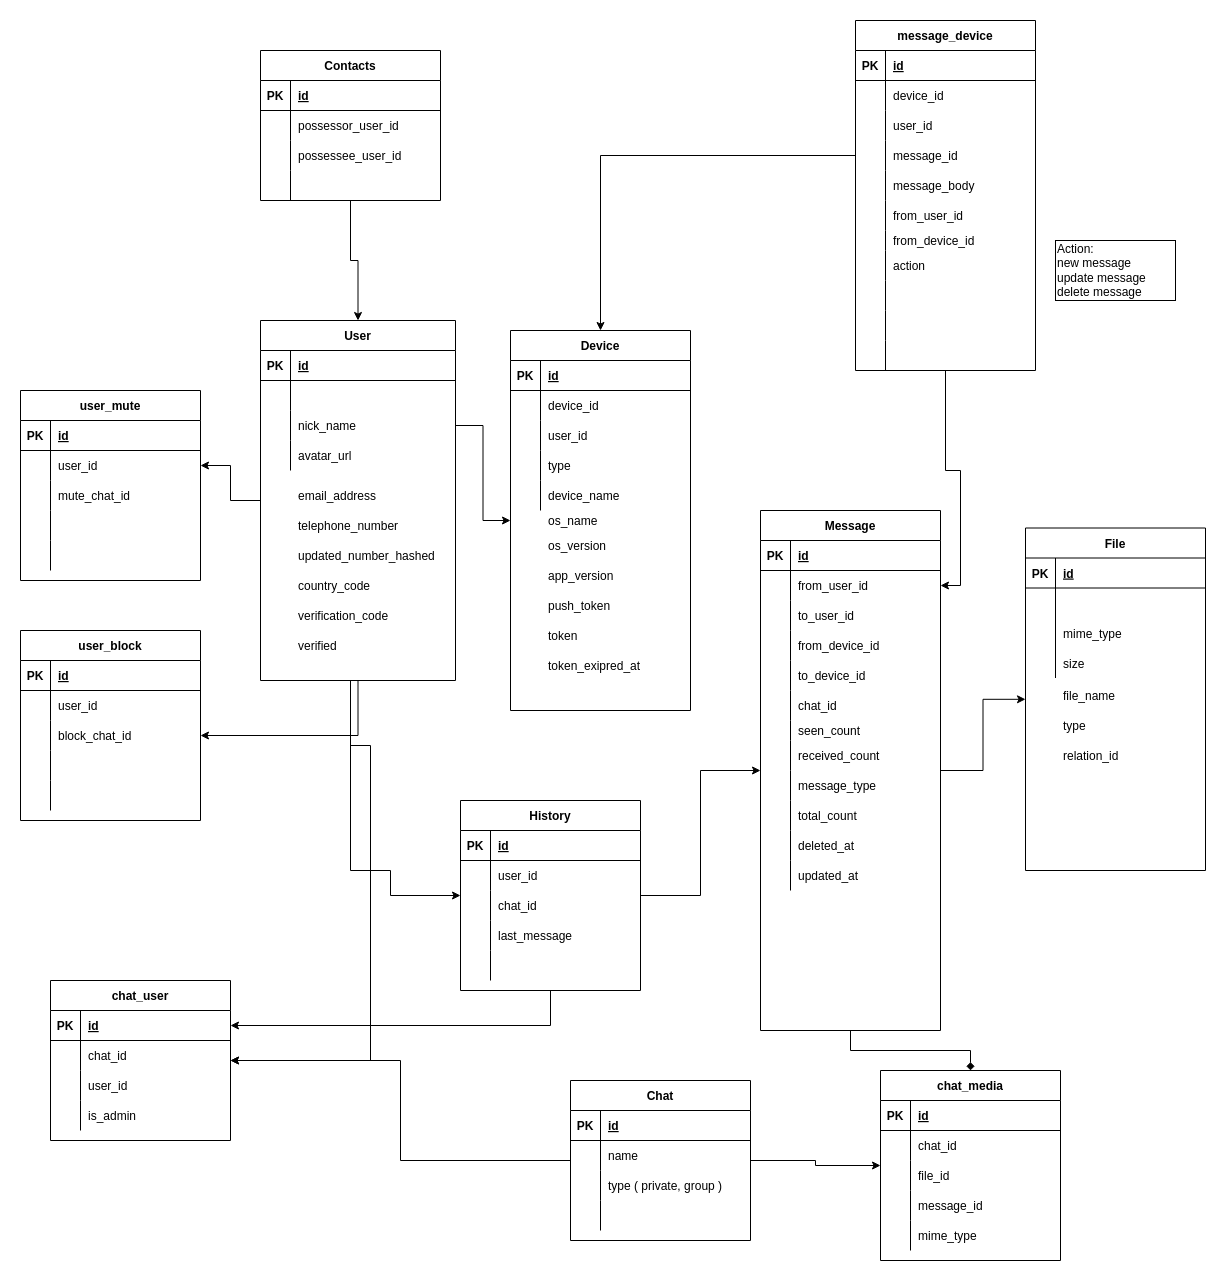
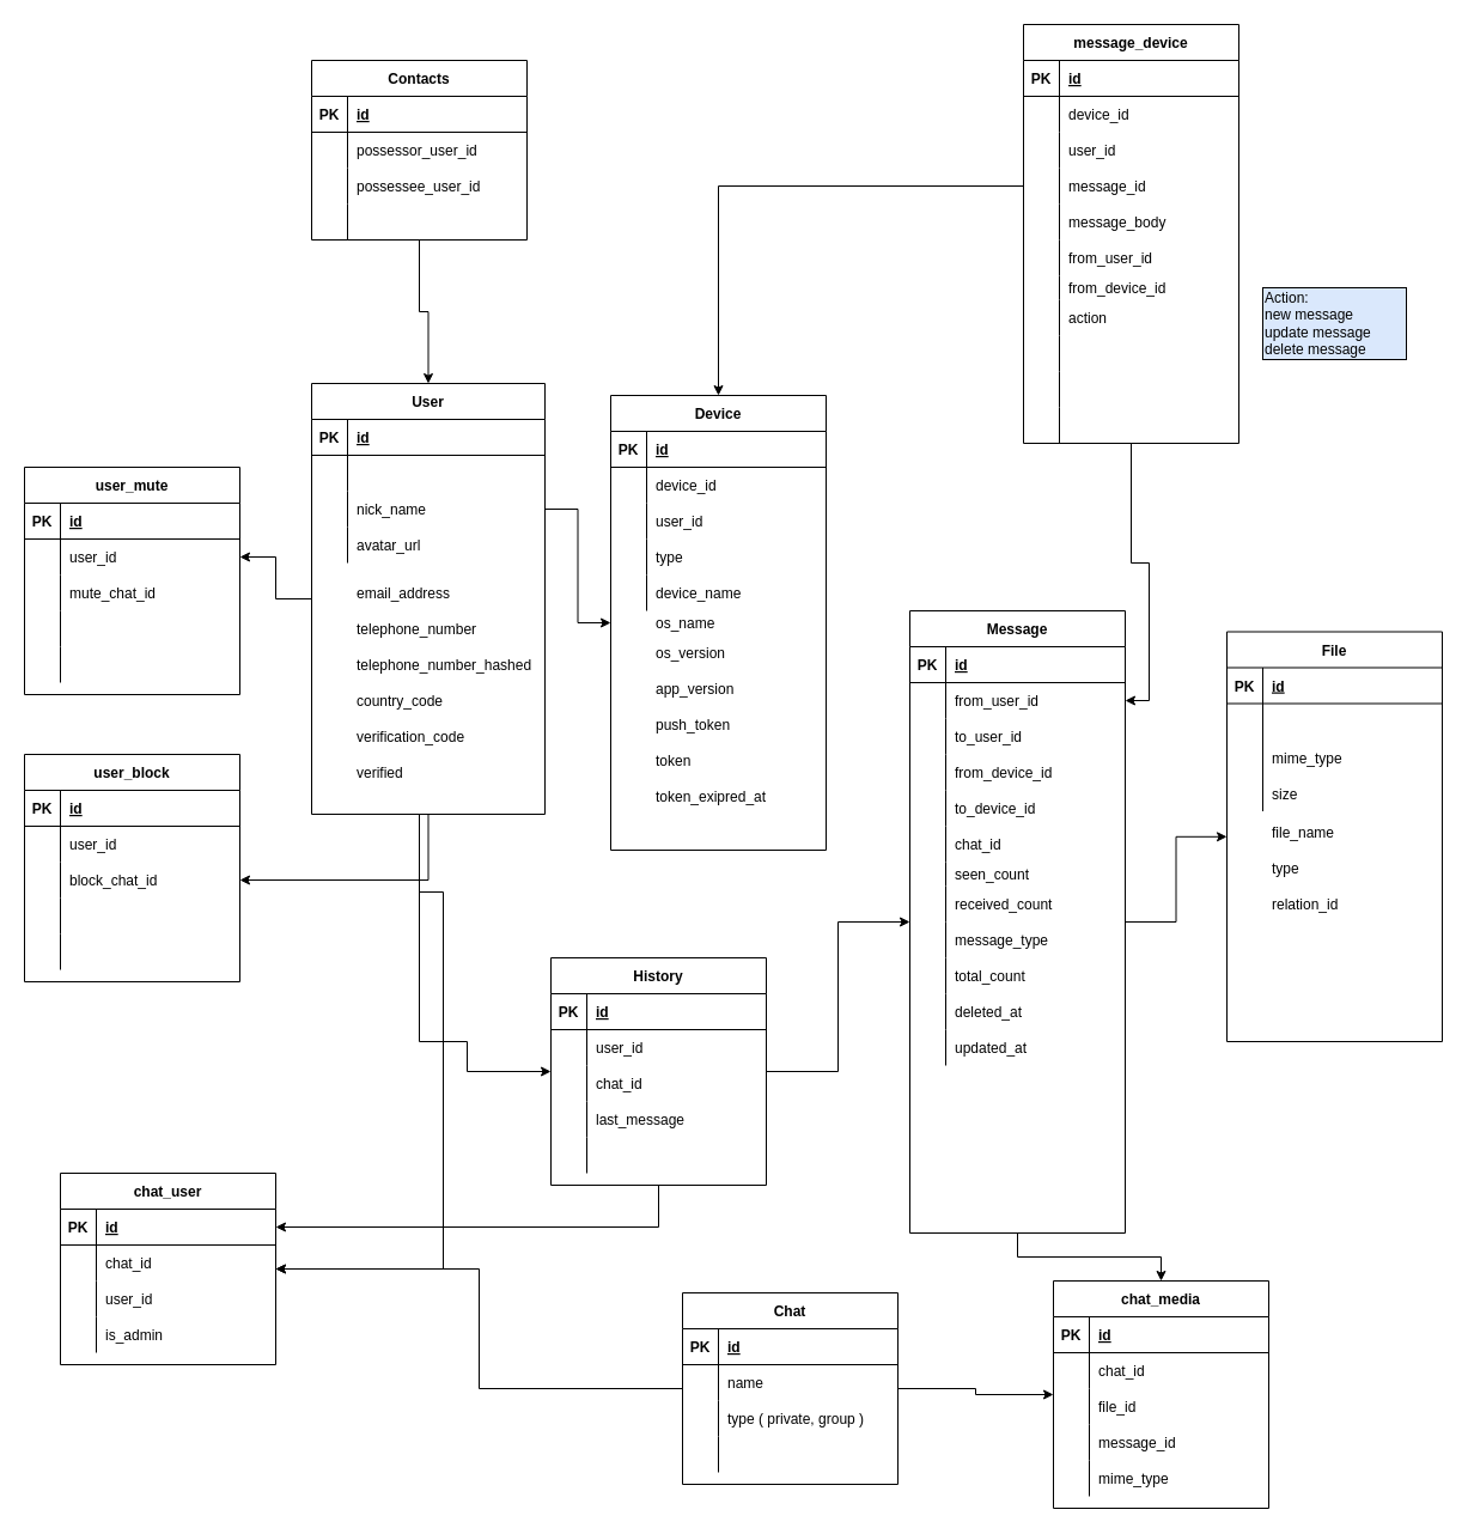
- <mxCell id="217" value="Action:&amp;nbsp;&lt;br&gt;new message&lt;br&gt;update message&lt;br&gt;delete message" style="rounded=0;whiteSpace=wrap;html=1;shadow=0;align=left;" parent="1" vertex="1"><mxGeometry x="1055" y="240" width="120" height="60" as="geometry" /></mxCell>
+ <mxCell id="217" value="Action:&amp;nbsp;&lt;br&gt;new message&lt;br&gt;update message&lt;br&gt;delete message" style="rounded=0;whiteSpace=wrap;html=1;shadow=0;align=left;fillColor=#dae8fc;" parent="1" vertex="1"><mxGeometry x="1055" y="240" width="120" height="60" as="geometry" /></mxCell>
- <mxCell id="243" value="updated_number_hashed" style="shape=partialRectangle;connectable=0;fillColor=none;top=0;left=0;bottom=0;right=0;align=left;spacingLeft=6;overflow=hidden;" parent="1" vertex="1"><mxGeometry x="290" y="540" width="165" height="30" as="geometry"><mxRectangle width="150" height="30" as="alternateBounds" /></mxGeometry></mxCell>
+ <mxCell id="243" value="telephone_number_hashed" style="shape=partialRectangle;connectable=0;fillColor=none;top=0;left=0;bottom=0;right=0;align=left;spacingLeft=6;overflow=hidden;" parent="1" vertex="1"><mxGeometry x="290" y="540" width="165" height="30" as="geometry"><mxRectangle width="150" height="30" as="alternateBounds" /></mxGeometry></mxCell>
- <mxCell id="36" style="edgeStyle=orthogonalEdgeStyle;rounded=0;orthogonalLoop=1;jettySize=auto;html=1;endArrow=diamond;" parent="1" source="37" target="119" edge="1"><mxGeometry relative="1" as="geometry" /></mxCell>
+ <mxCell id="36" style="edgeStyle=orthogonalEdgeStyle;rounded=0;orthogonalLoop=1;jettySize=auto;html=1;" parent="1" source="37" target="119" edge="1"><mxGeometry relative="1" as="geometry" /></mxCell>
